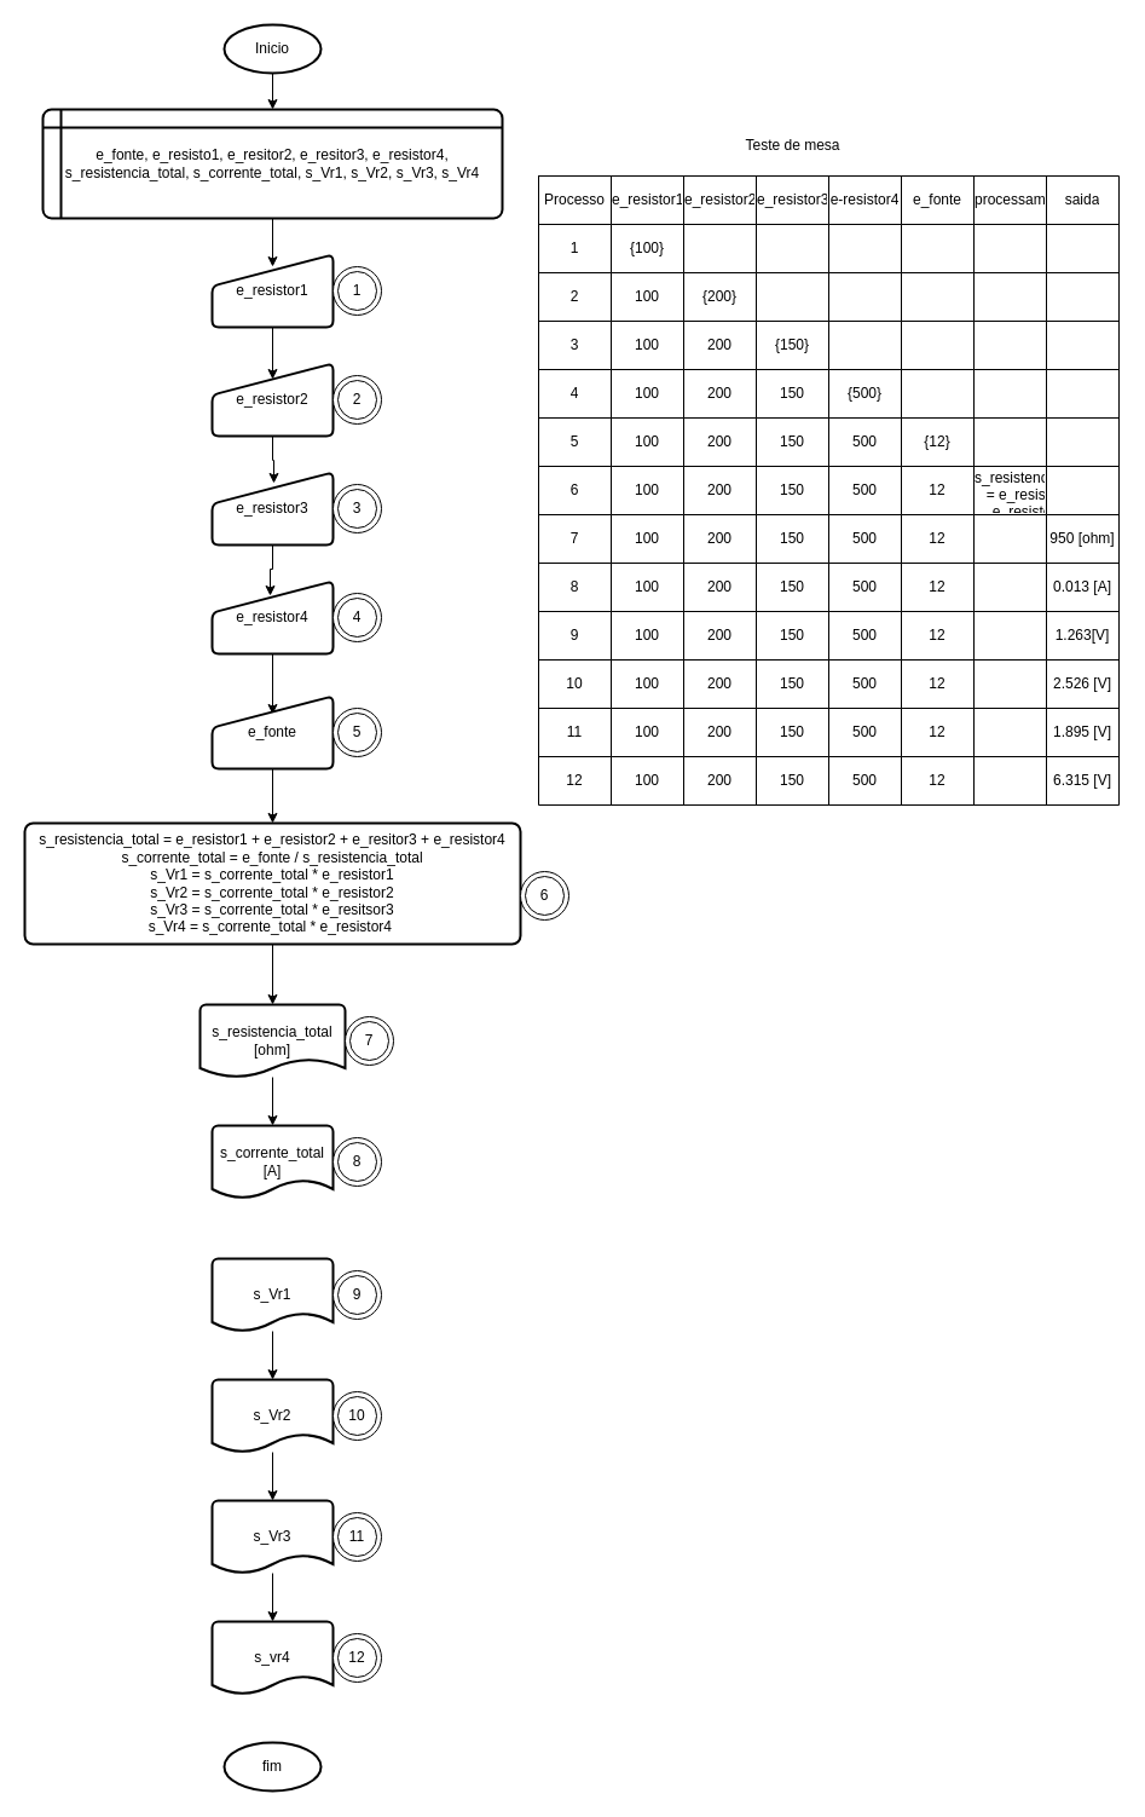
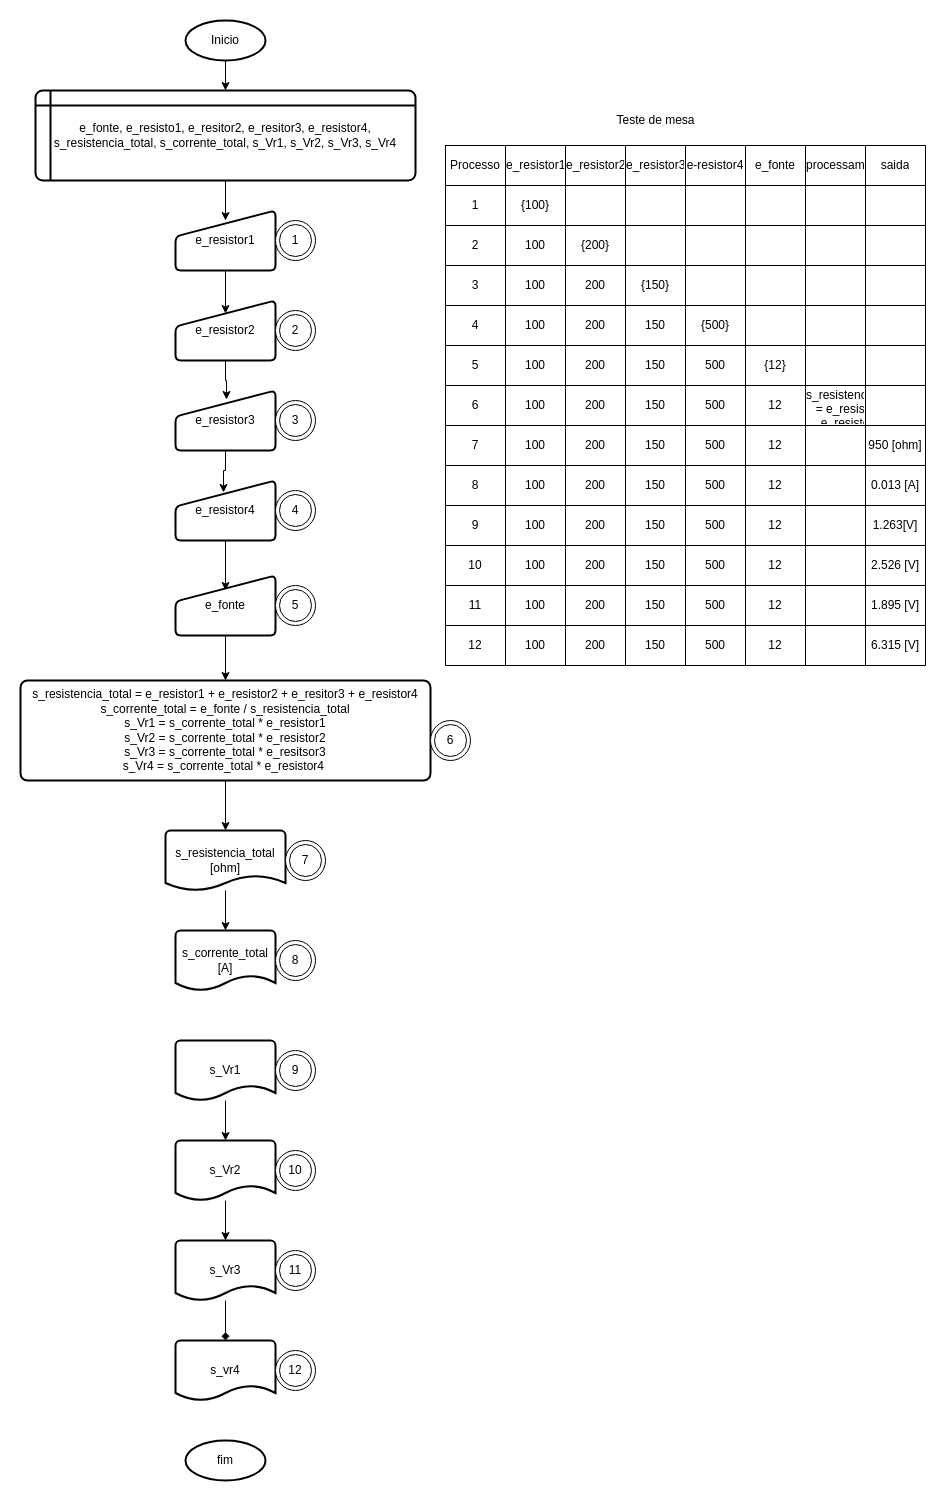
- <mxCell id="25" style="edgeStyle=orthogonalEdgeStyle;rounded=0;orthogonalLoop=1;jettySize=auto;html=1;" parent="1" source="26" target="27" edge="1"><mxGeometry relative="1" as="geometry" /></mxCell>
+ <mxCell id="25" style="edgeStyle=orthogonalEdgeStyle;rounded=0;orthogonalLoop=1;jettySize=auto;html=1;endArrow=diamond;" parent="1" source="26" target="27" edge="1"><mxGeometry relative="1" as="geometry" /></mxCell>
